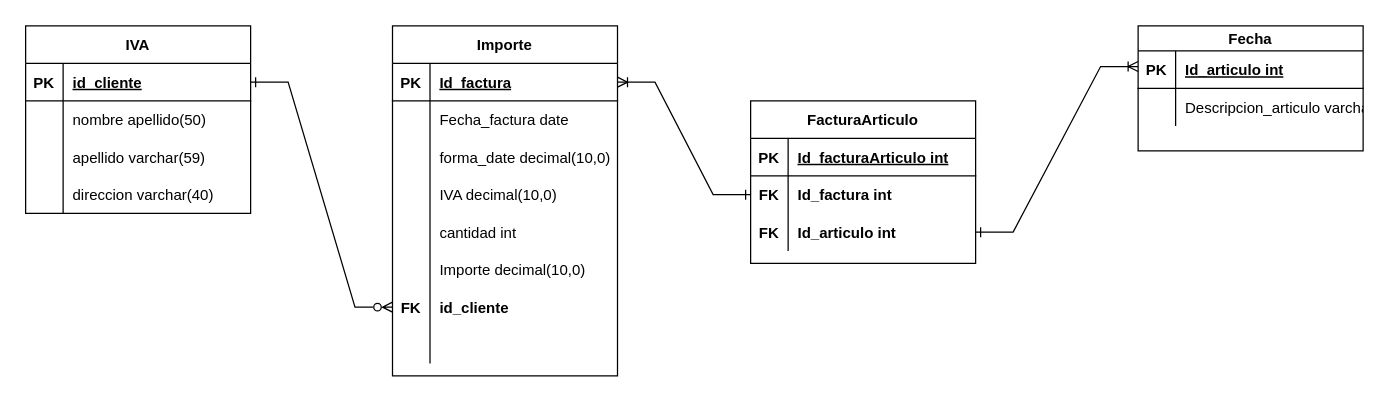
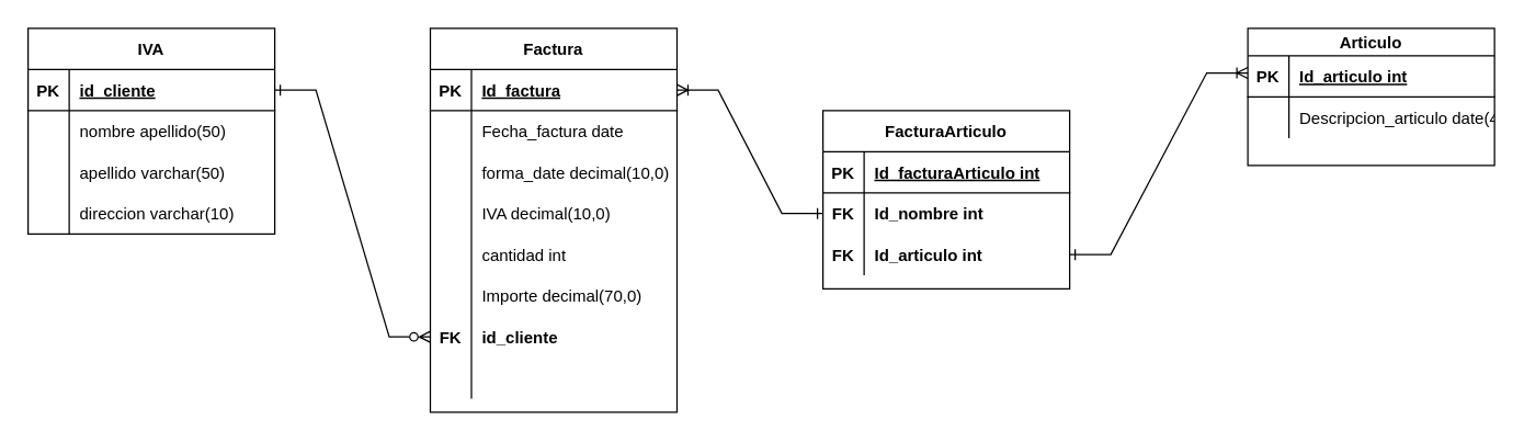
- <mxCell id="41" value="Fecha" style="shape=table;startSize=20;container=1;collapsible=1;childLayout=tableLayout;fixedRows=1;rowLines=0;fontStyle=1;align=center;resizeLast=1;" vertex="1" parent="1"><mxGeometry x="910" y="20" width="180" height="100" as="geometry" /></mxCell>
+ <mxCell id="41" value="Articulo" style="shape=table;startSize=20;container=1;collapsible=1;childLayout=tableLayout;fixedRows=1;rowLines=0;fontStyle=1;align=center;resizeLast=1;" vertex="1" parent="1"><mxGeometry x="910" y="20" width="180" height="100" as="geometry" /></mxCell>
- <mxCell id="2" value="Importe" style="shape=table;startSize=30;container=1;collapsible=1;childLayout=tableLayout;fixedRows=1;rowLines=0;fontStyle=1;align=center;resizeLast=1;" parent="1" vertex="1"><mxGeometry x="313.5" y="20" width="180" height="280" as="geometry" /></mxCell>
+ <mxCell id="2" value="Factura" style="shape=table;startSize=30;container=1;collapsible=1;childLayout=tableLayout;fixedRows=1;rowLines=0;fontStyle=1;align=center;resizeLast=1;" parent="1" vertex="1"><mxGeometry x="313.5" y="20" width="180" height="280" as="geometry" /></mxCell>
- <mxCell id="47" value="Descripcion_articulo varchar(40)" style="shape=partialRectangle;connectable=0;fillColor=none;top=0;left=0;bottom=0;right=0;align=left;spacingLeft=6;overflow=hidden;" vertex="1" parent="45"><mxGeometry x="30" width="150" height="30" as="geometry"><mxRectangle width="150" height="30" as="alternateBounds" /></mxGeometry></mxCell>
+ <mxCell id="47" value="Descripcion_articulo date(40)" style="shape=partialRectangle;connectable=0;fillColor=none;top=0;left=0;bottom=0;right=0;align=left;spacingLeft=6;overflow=hidden;" vertex="1" parent="45"><mxGeometry x="30" width="150" height="30" as="geometry"><mxRectangle width="150" height="30" as="alternateBounds" /></mxGeometry></mxCell>
- <mxCell id="36" value="apellido varchar(59)" style="shape=partialRectangle;connectable=0;fillColor=none;top=0;left=0;bottom=0;right=0;align=left;spacingLeft=6;overflow=hidden;" parent="34" vertex="1"><mxGeometry x="30" width="150" height="30" as="geometry"><mxRectangle width="150" height="30" as="alternateBounds" /></mxGeometry></mxCell>
+ <mxCell id="36" value="apellido varchar(50)" style="shape=partialRectangle;connectable=0;fillColor=none;top=0;left=0;bottom=0;right=0;align=left;spacingLeft=6;overflow=hidden;" parent="34" vertex="1"><mxGeometry x="30" width="150" height="30" as="geometry"><mxRectangle width="150" height="30" as="alternateBounds" /></mxGeometry></mxCell>
- <mxCell id="39" value="direccion varchar(40)" style="shape=partialRectangle;connectable=0;fillColor=none;top=0;left=0;bottom=0;right=0;align=left;spacingLeft=6;overflow=hidden;" parent="37" vertex="1"><mxGeometry x="30" width="150" height="30" as="geometry"><mxRectangle width="150" height="30" as="alternateBounds" /></mxGeometry></mxCell>
+ <mxCell id="39" value="direccion varchar(10)" style="shape=partialRectangle;connectable=0;fillColor=none;top=0;left=0;bottom=0;right=0;align=left;spacingLeft=6;overflow=hidden;" parent="37" vertex="1"><mxGeometry x="30" width="150" height="30" as="geometry"><mxRectangle width="150" height="30" as="alternateBounds" /></mxGeometry></mxCell>
- <mxCell id="55" value="Id_factura int" style="shape=partialRectangle;connectable=0;fillColor=none;top=0;left=0;bottom=0;right=0;align=left;spacingLeft=6;overflow=hidden;fontStyle=1" vertex="1" parent="53"><mxGeometry x="30" width="150" height="30" as="geometry"><mxRectangle width="150" height="30" as="alternateBounds" /></mxGeometry></mxCell>
+ <mxCell id="55" value="Id_nombre int" style="shape=partialRectangle;connectable=0;fillColor=none;top=0;left=0;bottom=0;right=0;align=left;spacingLeft=6;overflow=hidden;fontStyle=1" vertex="1" parent="53"><mxGeometry x="30" width="150" height="30" as="geometry"><mxRectangle width="150" height="30" as="alternateBounds" /></mxGeometry></mxCell>
- <mxCell id="20" value="Importe decimal(10,0)" style="shape=partialRectangle;connectable=0;fillColor=none;top=0;left=0;bottom=0;right=0;align=left;spacingLeft=6;overflow=hidden;" vertex="1" parent="18"><mxGeometry x="30" width="150" height="30" as="geometry"><mxRectangle width="150" height="30" as="alternateBounds" /></mxGeometry></mxCell>
+ <mxCell id="20" value="Importe decimal(70,0)" style="shape=partialRectangle;connectable=0;fillColor=none;top=0;left=0;bottom=0;right=0;align=left;spacingLeft=6;overflow=hidden;" vertex="1" parent="18"><mxGeometry x="30" width="150" height="30" as="geometry"><mxRectangle width="150" height="30" as="alternateBounds" /></mxGeometry></mxCell>
